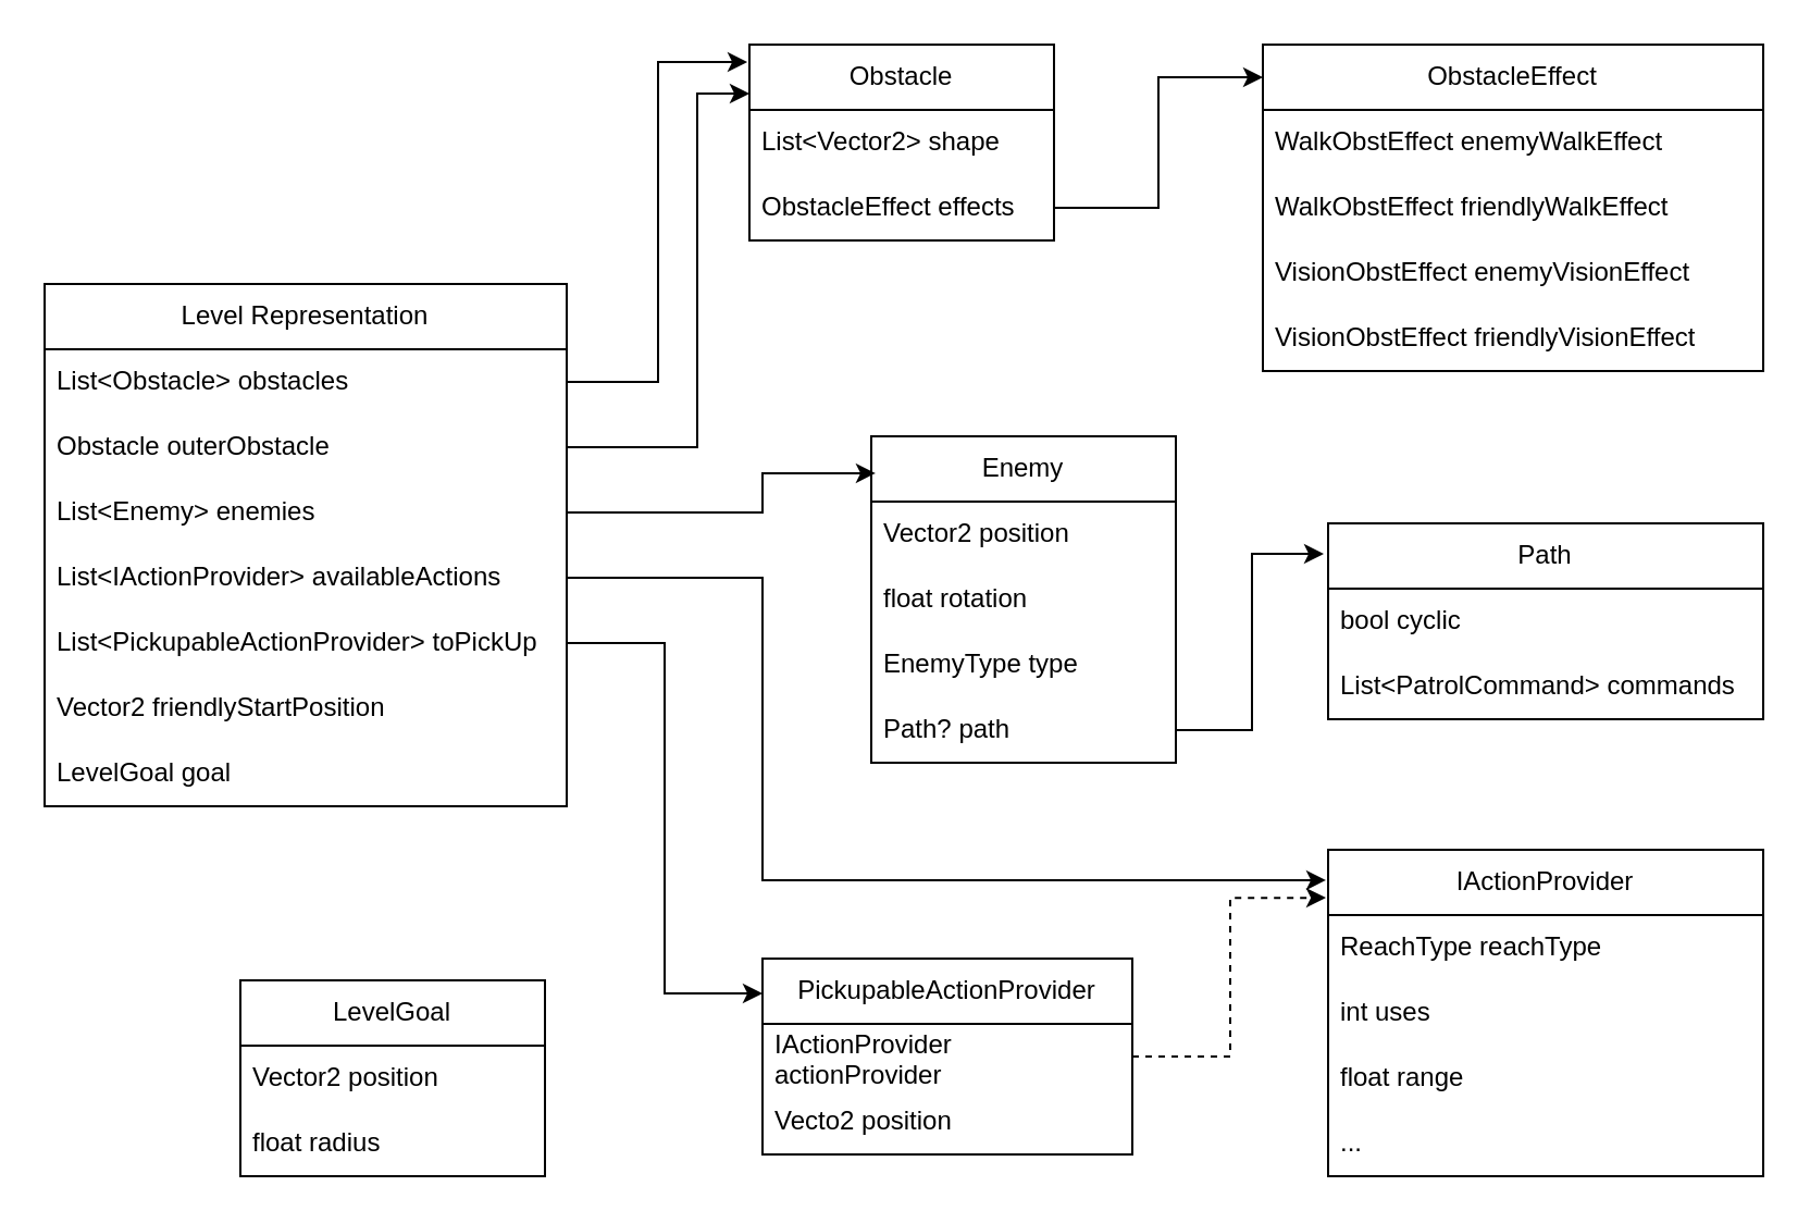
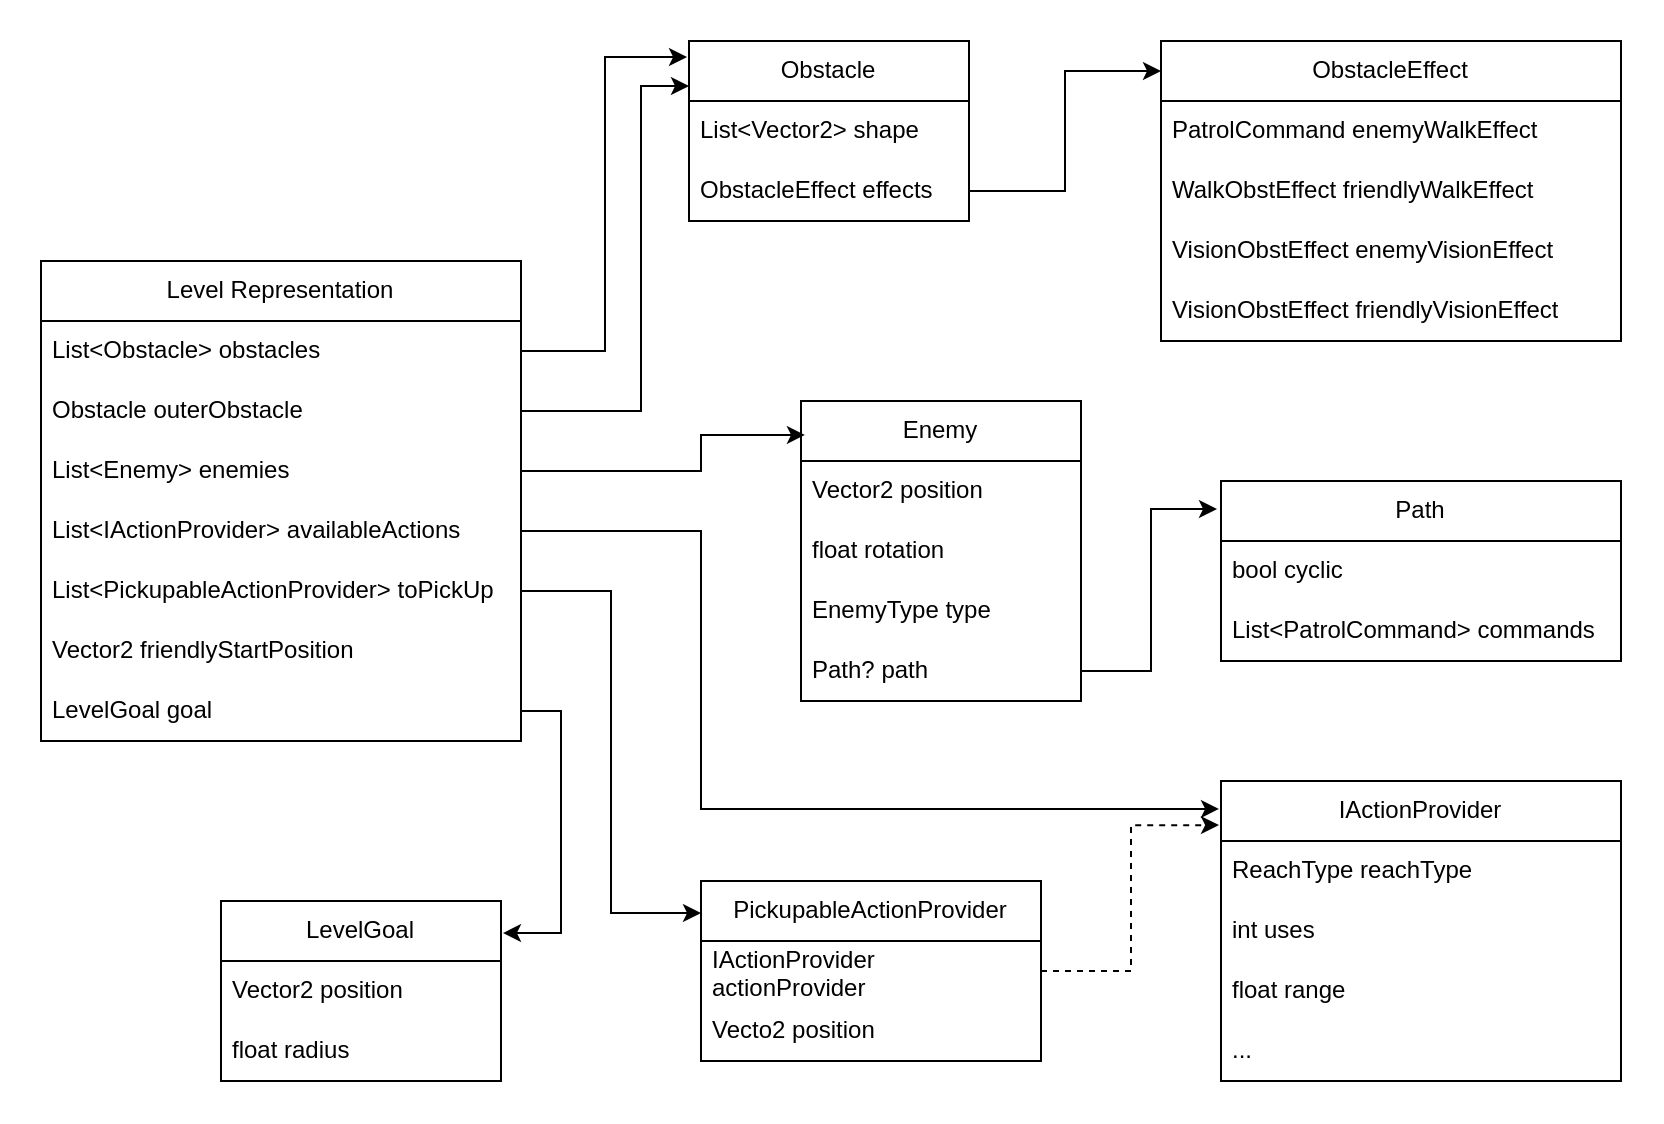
- <mxCell id="11" value="WalkObstEffect enemyWalkEffect" style="text;strokeColor=none;fillColor=none;align=left;verticalAlign=middle;spacingLeft=4;spacingRight=4;overflow=hidden;points=[[0,0.5],[1,0.5]];portConstraint=eastwest;rotatable=0;whiteSpace=wrap;html=1;" vertex="1" parent="10"><mxGeometry y="30" width="230" height="30" as="geometry" /></mxCell>
+ <mxCell id="11" value="PatrolCommand enemyWalkEffect" style="text;strokeColor=none;fillColor=none;align=left;verticalAlign=middle;spacingLeft=4;spacingRight=4;overflow=hidden;points=[[0,0.5],[1,0.5]];portConstraint=eastwest;rotatable=0;whiteSpace=wrap;html=1;" vertex="1" parent="10"><mxGeometry y="30" width="230" height="30" as="geometry" /></mxCell>
+ <mxCell id="41" style="edgeStyle=orthogonalEdgeStyle;rounded=0;orthogonalLoop=1;jettySize=auto;html=1;exitX=1;exitY=0.5;exitDx=0;exitDy=0;entryX=1.007;entryY=0.178;entryDx=0;entryDy=0;entryPerimeter=0;" edge="1" parent="1" source="9" target="38"><mxGeometry relative="1" as="geometry" /></mxCell>
